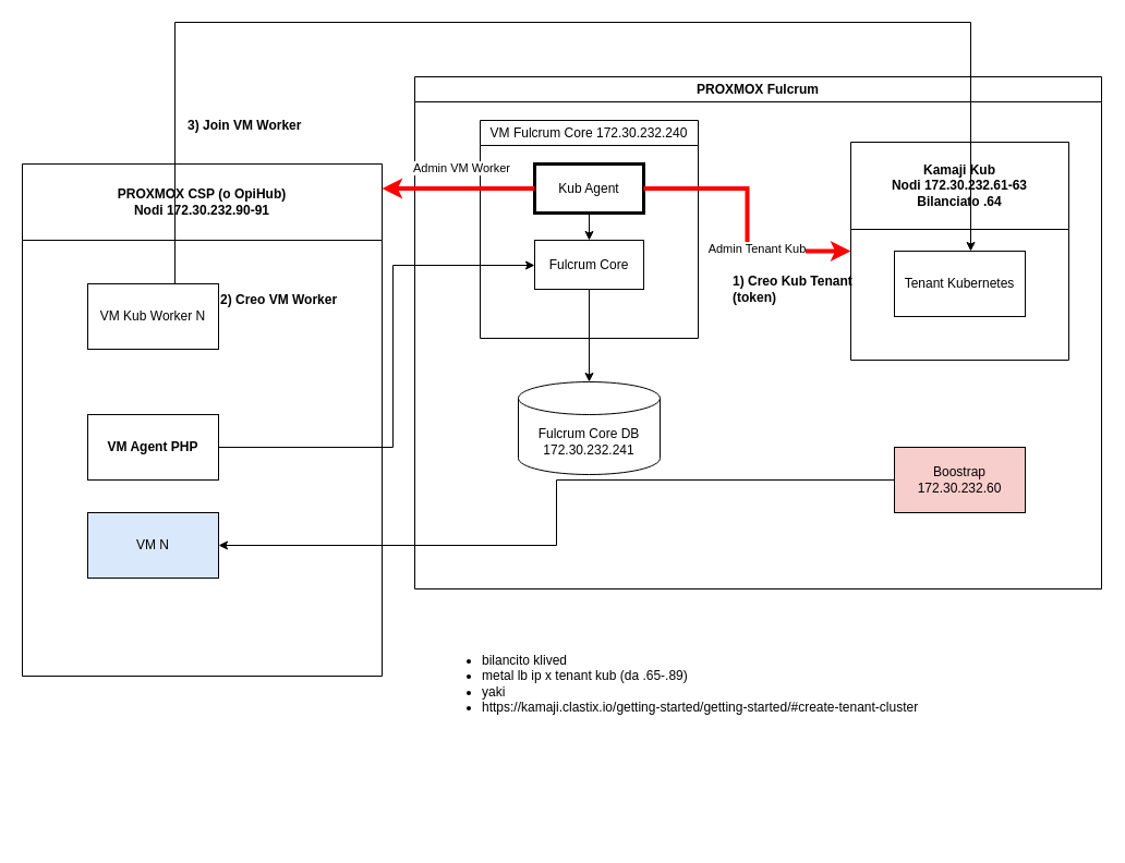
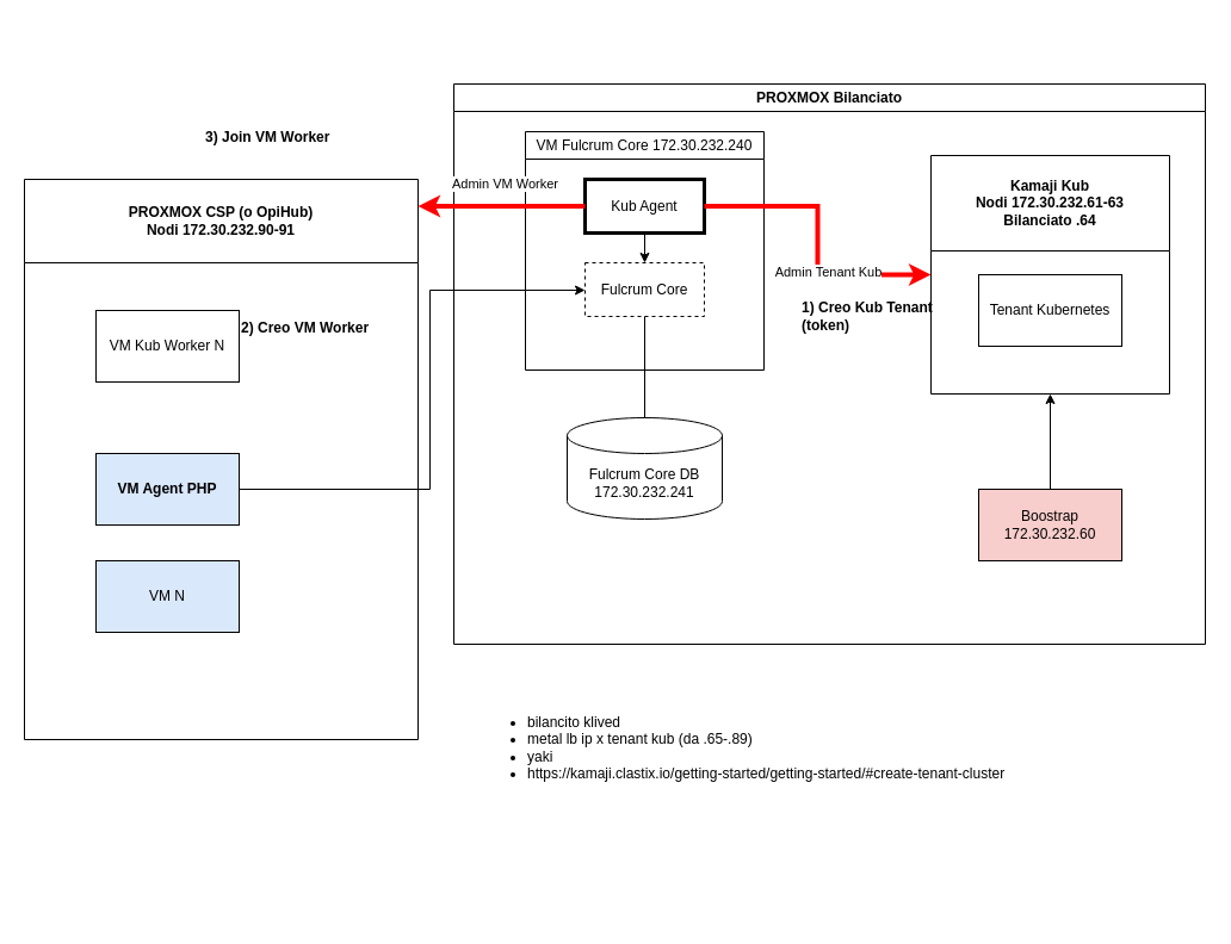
- <mxCell id="24" style="edgeStyle=orthogonalEdgeStyle;rounded=0;orthogonalLoop=1;jettySize=auto;html=1;" edge="1" parent="1" source="17" target="10"><mxGeometry relative="1" as="geometry"><Array as="points"><mxPoint x="160" y="20" /><mxPoint x="890" y="20" /></Array></mxGeometry></mxCell>
- <mxCell id="2" value="PROXMOX Fulcrum" style="swimlane;whiteSpace=wrap;html=1;" vertex="1" parent="1"><mxGeometry x="380" y="70" width="630" height="470" as="geometry" /></mxCell>
+ <mxCell id="2" value="PROXMOX Bilanciato" style="swimlane;whiteSpace=wrap;html=1;" vertex="1" parent="1"><mxGeometry x="380" y="70" width="630" height="470" as="geometry" /></mxCell>
- <mxCell id="5" value="Fulcrum Core" style="rounded=0;whiteSpace=wrap;html=1;" vertex="1" parent="4"><mxGeometry x="50" y="110" width="100" height="45" as="geometry" /></mxCell>
+ <mxCell id="5" value="Fulcrum Core" style="rounded=0;whiteSpace=wrap;html=1;dashed=1;" vertex="1" parent="4"><mxGeometry x="50" y="110" width="100" height="45" as="geometry" /></mxCell>
- <mxCell id="8" style="edgeStyle=orthogonalEdgeStyle;rounded=0;orthogonalLoop=1;jettySize=auto;html=1;" edge="1" parent="2" source="5" target="3"><mxGeometry relative="1" as="geometry" /></mxCell>
+ <mxCell id="8" style="edgeStyle=orthogonalEdgeStyle;rounded=0;orthogonalLoop=1;jettySize=auto;html=1;endArrow=none;" edge="1" parent="2" source="5" target="3"><mxGeometry relative="1" as="geometry" /></mxCell>
- <mxCell id="18" value="&lt;span style=&quot;font-weight: 700;&quot;&gt;VM Agent PHP&lt;/span&gt;" style="rounded=0;whiteSpace=wrap;html=1;" vertex="1" parent="16"><mxGeometry x="60" y="230" width="120" height="60" as="geometry" /></mxCell>
+ <mxCell id="18" value="&lt;span style=&quot;font-weight: 700;&quot;&gt;VM Agent PHP&lt;/span&gt;" style="rounded=0;whiteSpace=wrap;html=1;fillColor=#dae8fc;" vertex="1" parent="16"><mxGeometry x="60" y="230" width="120" height="60" as="geometry" /></mxCell>
- <mxCell id="13" style="edgeStyle=orthogonalEdgeStyle;rounded=0;orthogonalLoop=1;jettySize=auto;html=1;" edge="1" parent="2" source="14" target="19"><mxGeometry relative="1" as="geometry" /></mxCell>
+ <mxCell id="13" style="edgeStyle=orthogonalEdgeStyle;rounded=0;orthogonalLoop=1;jettySize=auto;html=1;" edge="1" parent="2" source="14" target="9"><mxGeometry relative="1" as="geometry" /></mxCell>
